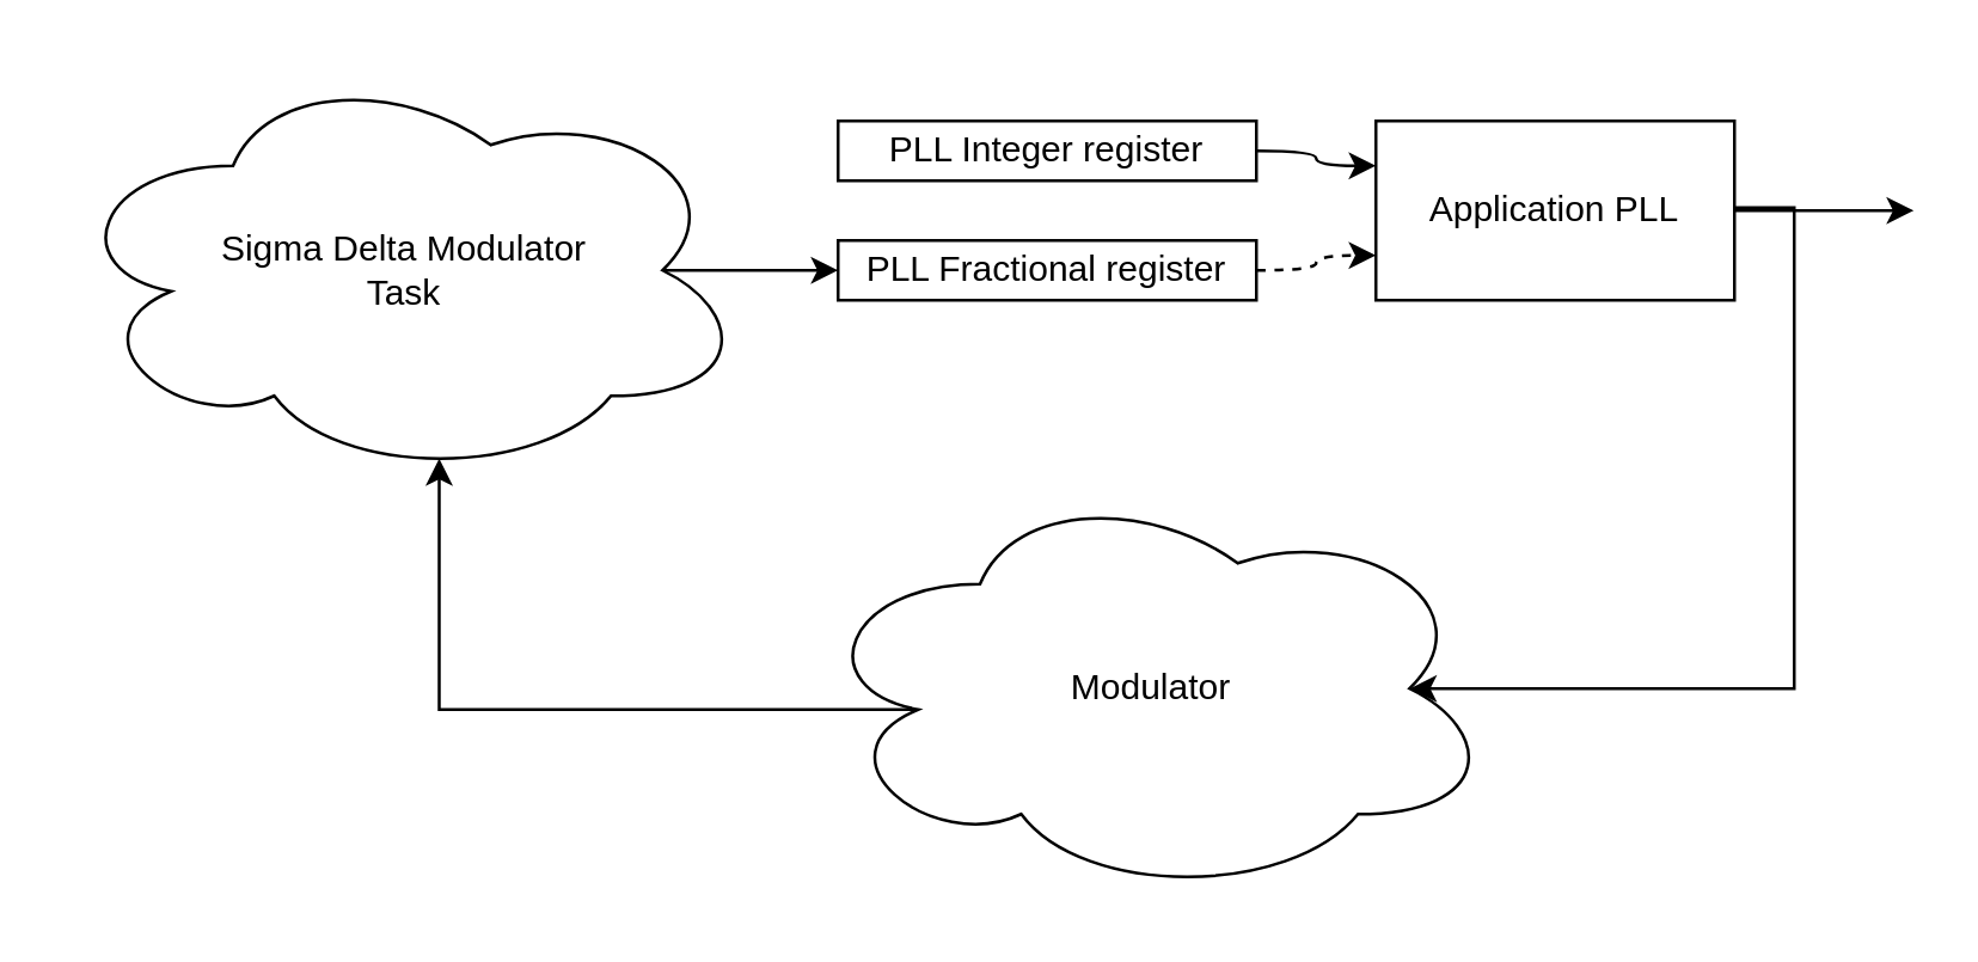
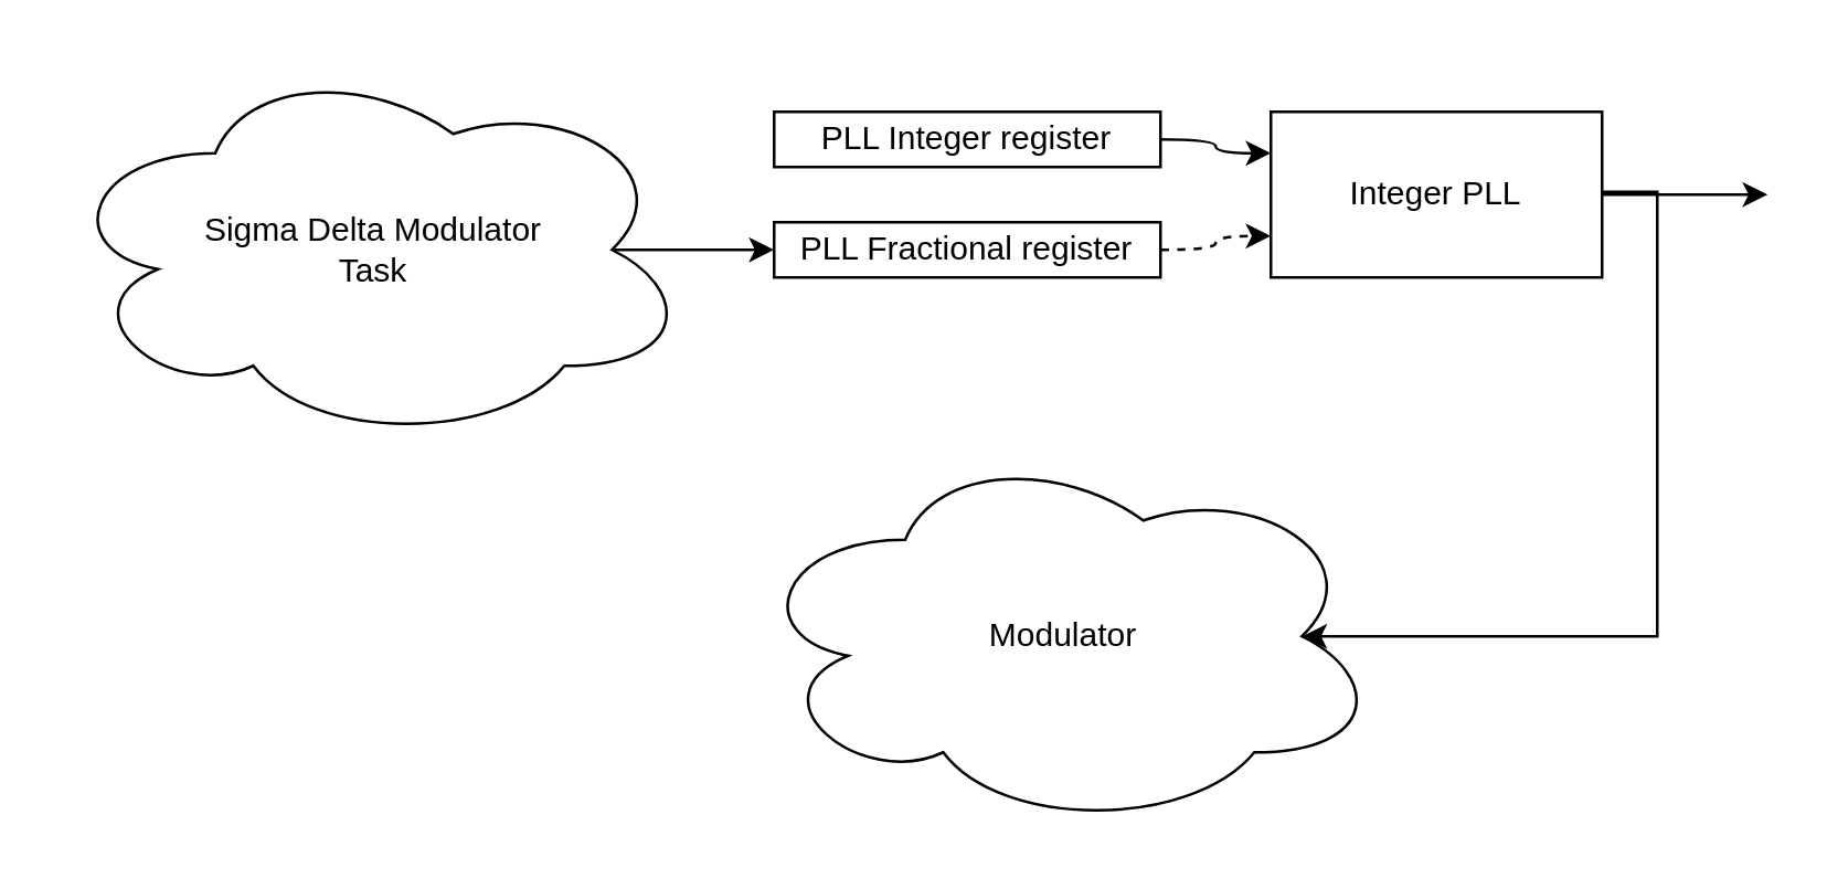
- <mxCell id="8" value="Application PLL" style="rounded=0;whiteSpace=wrap;html=1;" vertex="1" parent="1"><mxGeometry x="460" y="40" width="120" height="60" as="geometry" /></mxCell>
+ <mxCell id="8" value="Integer PLL" style="rounded=0;whiteSpace=wrap;html=1;" vertex="1" parent="1"><mxGeometry x="460" y="40" width="120" height="60" as="geometry" /></mxCell>
- <mxCell id="9" style="edgeStyle=orthogonalEdgeStyle;rounded=0;orthogonalLoop=1;jettySize=auto;html=1;exitX=0.16;exitY=0.55;exitDx=0;exitDy=0;exitPerimeter=0;entryX=0.55;entryY=0.95;entryDx=0;entryDy=0;entryPerimeter=0;" edge="1" parent="1" source="10" target="12"><mxGeometry relative="1" as="geometry"><Array as="points"><mxPoint x="147" y="237" /></Array></mxGeometry></mxCell>
